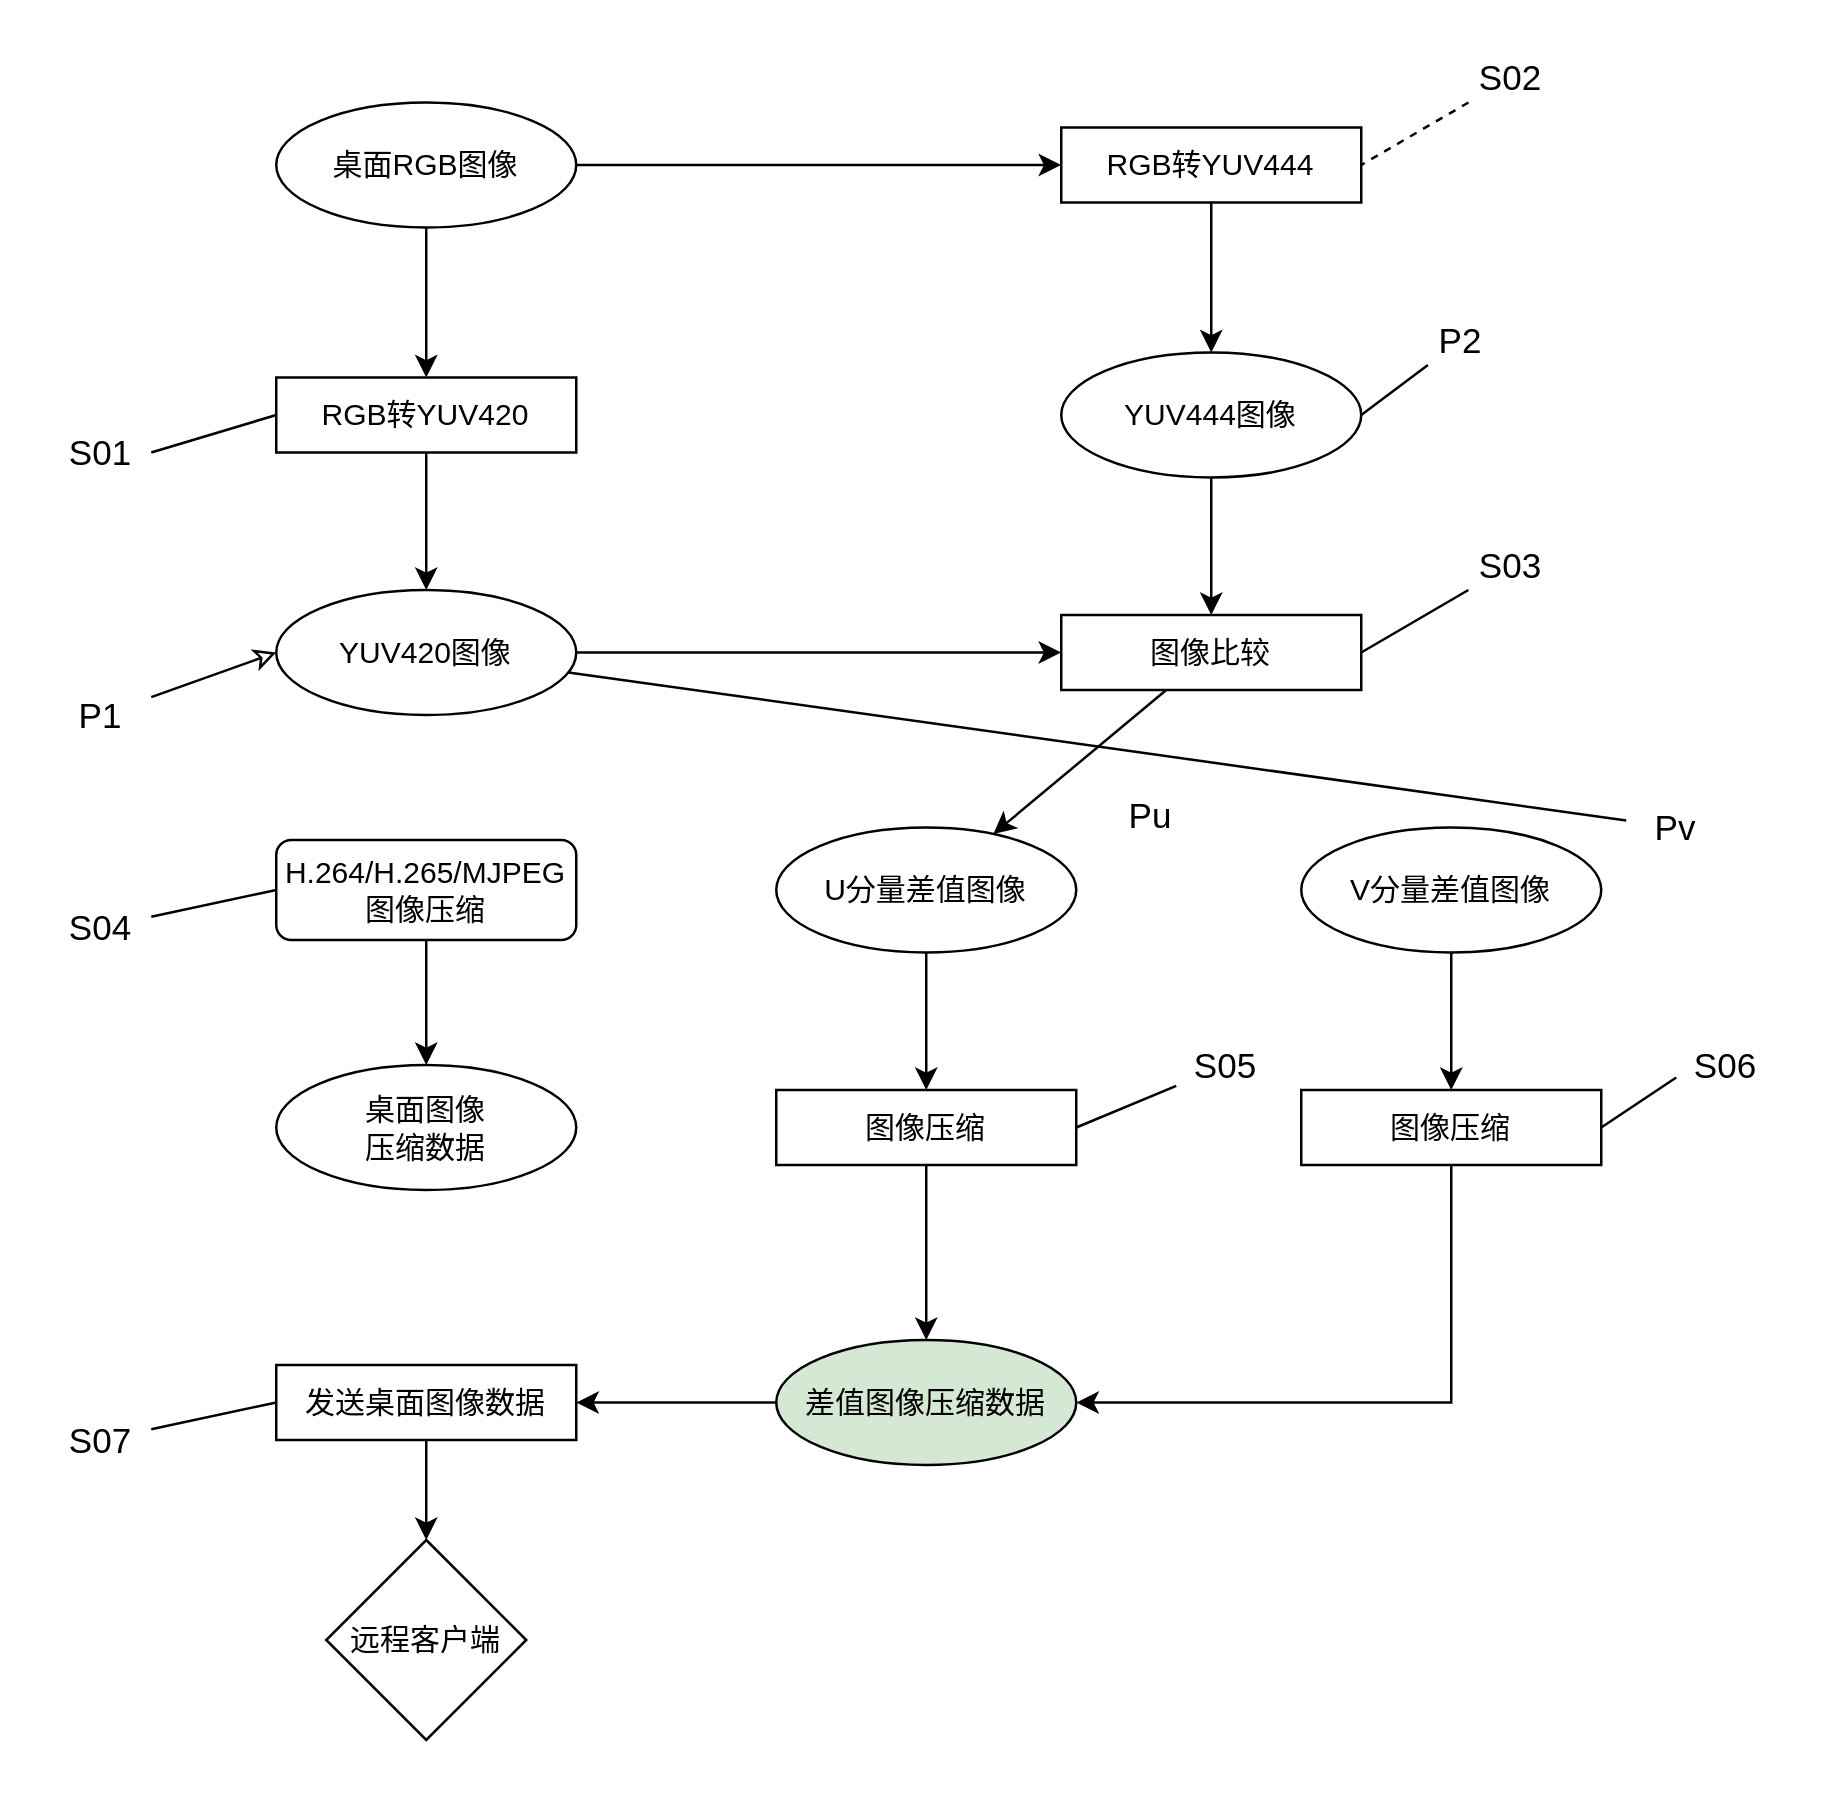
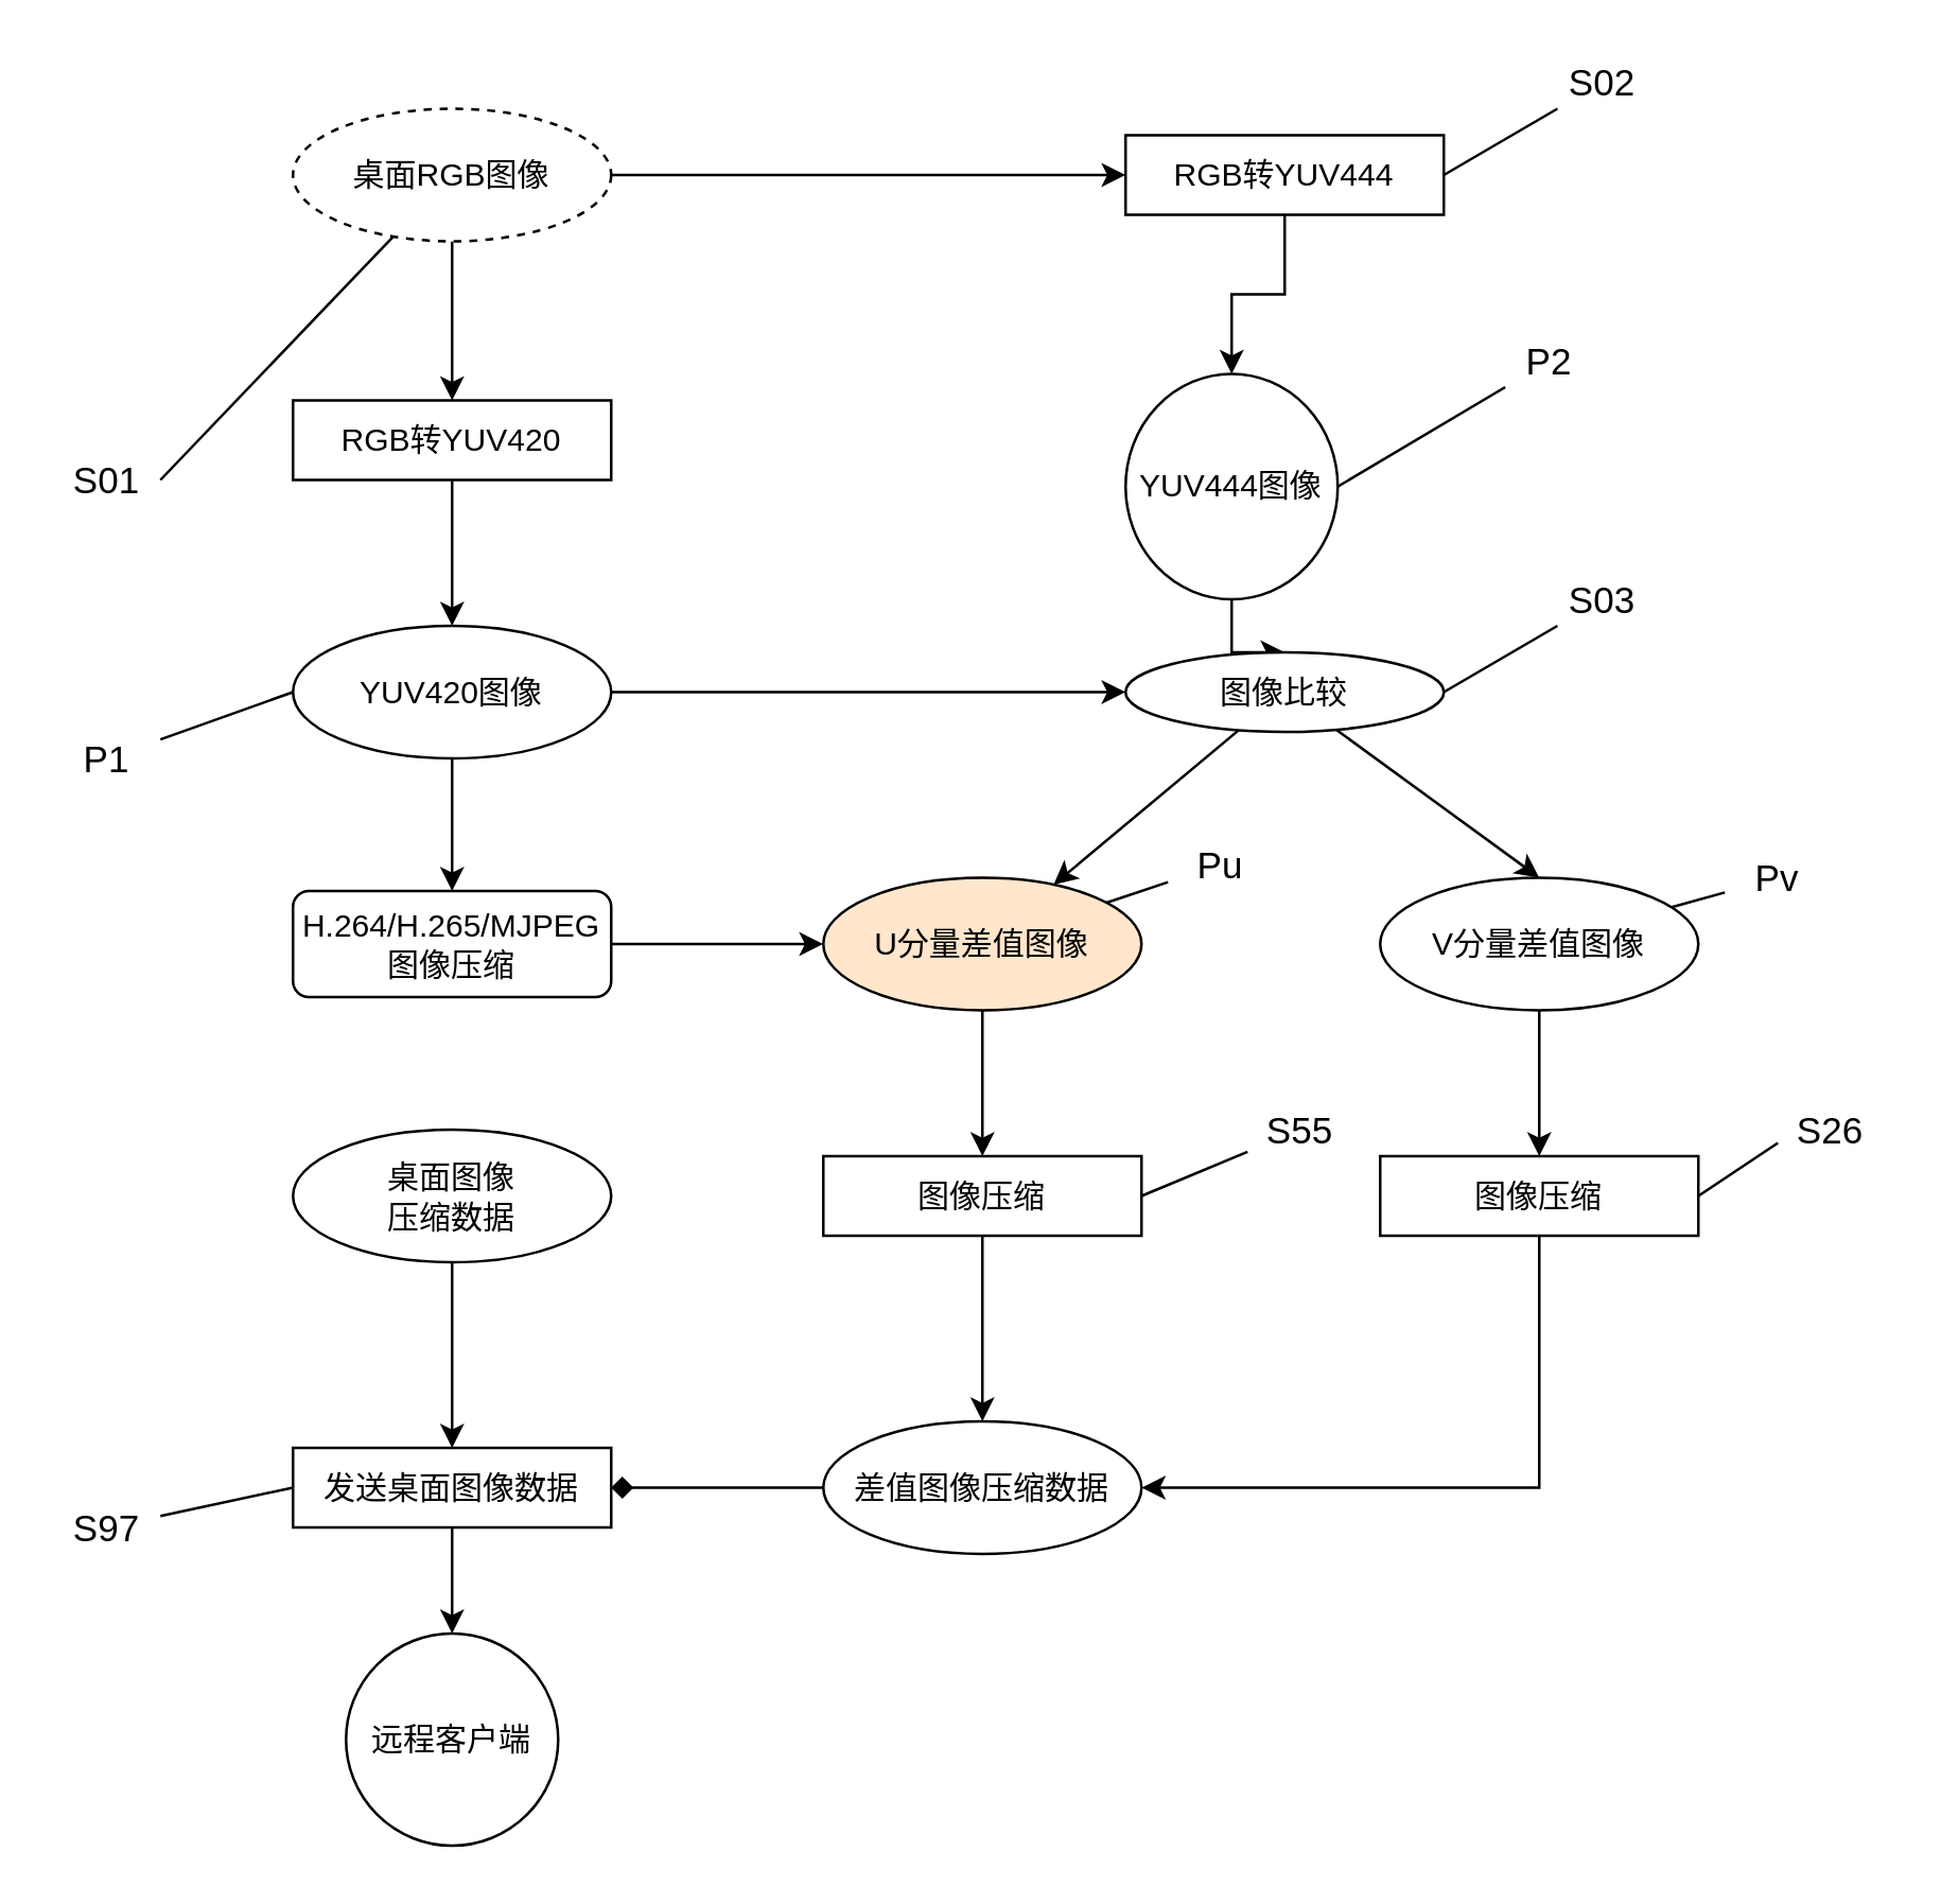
- <mxCell id="32" style="edgeStyle=none;rounded=0;jumpStyle=none;orthogonalLoop=1;jettySize=auto;html=1;entryX=1;entryY=0.5;entryDx=0;entryDy=0;endArrow=none;endFill=0;fontSize=14;dashed=1;" parent="1" source="33" target="7" edge="1"><mxGeometry relative="1" as="geometry" /></mxCell>
+ <mxCell id="32" style="edgeStyle=none;rounded=0;jumpStyle=none;orthogonalLoop=1;jettySize=auto;html=1;entryX=1;entryY=0.5;entryDx=0;entryDy=0;endArrow=none;endFill=0;fontSize=14;" parent="1" source="33" target="7" edge="1"><mxGeometry relative="1" as="geometry" /></mxCell>
- <mxCell id="10" value="桌面RGB图像" style="ellipse;whiteSpace=wrap;html=1;" parent="1" vertex="1"><mxGeometry x="110" y="40.5" width="120" height="50" as="geometry" /></mxCell>
+ <mxCell id="10" value="桌面RGB图像" style="ellipse;whiteSpace=wrap;html=1;dashed=1;" parent="1" vertex="1"><mxGeometry x="110" y="40.5" width="120" height="50" as="geometry" /></mxCell>
- <mxCell id="15" value="YUV444图像" style="ellipse;whiteSpace=wrap;html=1;" parent="1" vertex="1"><mxGeometry x="424" y="140.5" width="120" height="50" as="geometry" /></mxCell>
+ <mxCell id="15" value="YUV444图像" style="ellipse;whiteSpace=wrap;html=1;" parent="1" vertex="1"><mxGeometry x="424" y="140.5" width="80" height="85" as="geometry" /></mxCell>
- <mxCell id="30" style="rounded=0;orthogonalLoop=1;jettySize=auto;html=1;entryX=0;entryY=0.5;entryDx=0;entryDy=0;endArrow=none;endFill=0;jumpStyle=none;exitX=1;exitY=0.5;exitDx=0;exitDy=0;elbow=vertical;" parent="1" source="31" target="3" edge="1"><mxGeometry relative="1" as="geometry" /></mxCell>
+ <mxCell id="30" style="rounded=0;orthogonalLoop=1;jettySize=auto;html=1;endArrow=none;endFill=0;jumpStyle=none;exitX=1;exitY=0.5;exitDx=0;exitDy=0;elbow=vertical;" parent="1" source="31" target="10" edge="1"><mxGeometry relative="1" as="geometry" /></mxCell>
- <mxCell id="18" value="图像比较" style="rounded=0;whiteSpace=wrap;html=1;" parent="1" vertex="1"><mxGeometry x="424" y="245.5" width="120" height="30" as="geometry" /></mxCell>
+ <mxCell id="18" value="图像比较" style="ellipse;whiteSpace=wrap;html=1;" parent="1" vertex="1"><mxGeometry x="424" y="245.5" width="120" height="30" as="geometry" /></mxCell>
- <mxCell id="42" style="rounded=0;orthogonalLoop=1;jettySize=auto;html=1;entryX=0;entryY=0.5;entryDx=0;entryDy=0;endArrow=classic;endFill=0;" parent="1" source="43" target="13" edge="1"><mxGeometry relative="1" as="geometry" /></mxCell>
+ <mxCell id="42" style="rounded=0;orthogonalLoop=1;jettySize=auto;html=1;entryX=0;entryY=0.5;entryDx=0;entryDy=0;endArrow=none;endFill=0;" parent="1" source="43" target="13" edge="1"><mxGeometry relative="1" as="geometry" /></mxCell>
- <mxCell id="50" style="edgeStyle=none;rounded=0;orthogonalLoop=1;jettySize=auto;html=1;endArrow=none;endFill=0;" parent="1" source="51" target="13" edge="1"><mxGeometry relative="1" as="geometry" /></mxCell>
+ <mxCell id="50" style="edgeStyle=none;rounded=0;orthogonalLoop=1;jettySize=auto;html=1;endArrow=none;endFill=0;" parent="1" source="51" target="49" edge="1"><mxGeometry relative="1" as="geometry" /></mxCell>
+ <mxCell id="17" style="edgeStyle=none;rounded=0;orthogonalLoop=1;jettySize=auto;html=1;entryX=0.5;entryY=0;entryDx=0;entryDy=0;endArrow=classic;endFill=1;" parent="1" source="18" target="49" edge="1"><mxGeometry relative="1" as="geometry" /></mxCell>
+ <mxCell id="11" style="edgeStyle=orthogonalEdgeStyle;rounded=0;orthogonalLoop=1;jettySize=auto;html=1;entryX=0.5;entryY=0;entryDx=0;entryDy=0;" parent="1" source="13" target="5" edge="1"><mxGeometry relative="1" as="geometry" /></mxCell>
+ <mxCell id="46" style="edgeStyle=none;rounded=0;orthogonalLoop=1;jettySize=auto;html=1;endArrow=none;endFill=0;" parent="1" source="47" target="20" edge="1"><mxGeometry relative="1" as="geometry" /></mxCell>
- <mxCell id="20" value="U分量差值图像" style="ellipse;whiteSpace=wrap;html=1;" parent="1" vertex="1"><mxGeometry x="310" y="330.5" width="120" height="50" as="geometry" /></mxCell>
+ <mxCell id="20" value="U分量差值图像" style="ellipse;whiteSpace=wrap;html=1;fillColor=#ffe6cc;" parent="1" vertex="1"><mxGeometry x="310" y="330.5" width="120" height="50" as="geometry" /></mxCell>
- <mxCell id="34" style="edgeStyle=none;rounded=0;jumpStyle=none;orthogonalLoop=1;jettySize=auto;html=1;entryX=0;entryY=0.5;entryDx=0;entryDy=0;endArrow=none;endFill=0;fontSize=14;" parent="1" source="35" target="5" edge="1"><mxGeometry relative="1" as="geometry" /></mxCell>
- <mxCell id="35" value="S04" style="text;html=1;strokeColor=none;fillColor=none;align=center;verticalAlign=middle;whiteSpace=wrap;rounded=0;fontSize=14;" parent="1" vertex="1"><mxGeometry x="20" y="360.5" width="40" height="20" as="geometry" /></mxCell>
- <mxCell id="4" style="edgeStyle=orthogonalEdgeStyle;rounded=0;orthogonalLoop=1;jettySize=auto;html=1;" parent="1" source="5" target="22" edge="1"><mxGeometry relative="1" as="geometry" /></mxCell>
+ <mxCell id="4" style="edgeStyle=orthogonalEdgeStyle;rounded=0;orthogonalLoop=1;jettySize=auto;html=1;" parent="1" source="5" target="20" edge="1"><mxGeometry relative="1" as="geometry" /></mxCell>
- <mxCell id="39" value="S05" style="text;html=1;strokeColor=none;fillColor=none;align=center;verticalAlign=middle;whiteSpace=wrap;rounded=0;fontSize=14;" parent="1" vertex="1"><mxGeometry x="470" y="415.5" width="40" height="20" as="geometry" /></mxCell>
+ <mxCell id="39" value="S55" style="text;html=1;strokeColor=none;fillColor=none;align=center;verticalAlign=middle;whiteSpace=wrap;rounded=0;fontSize=14;" parent="1" vertex="1"><mxGeometry x="470" y="415.5" width="40" height="20" as="geometry" /></mxCell>
- <mxCell id="54" value="S06" style="text;html=1;strokeColor=none;fillColor=none;align=center;verticalAlign=middle;whiteSpace=wrap;rounded=0;fontSize=14;" parent="1" vertex="1"><mxGeometry x="670" y="415.5" width="40" height="20" as="geometry" /></mxCell>
+ <mxCell id="54" value="S26" style="text;html=1;strokeColor=none;fillColor=none;align=center;verticalAlign=middle;whiteSpace=wrap;rounded=0;fontSize=14;" parent="1" vertex="1"><mxGeometry x="670" y="415.5" width="40" height="20" as="geometry" /></mxCell>
+ <mxCell id="21" style="edgeStyle=orthogonalEdgeStyle;rounded=0;orthogonalLoop=1;jettySize=auto;html=1;entryX=0.5;entryY=0;entryDx=0;entryDy=0;" parent="1" source="22" target="28" edge="1"><mxGeometry relative="1" as="geometry" /></mxCell>
- <mxCell id="25" style="edgeStyle=orthogonalEdgeStyle;rounded=0;orthogonalLoop=1;jettySize=auto;html=1;" parent="1" source="26" target="28" edge="1"><mxGeometry relative="1" as="geometry" /></mxCell>
+ <mxCell id="25" style="edgeStyle=orthogonalEdgeStyle;rounded=0;orthogonalLoop=1;jettySize=auto;html=1;endArrow=diamond;" parent="1" source="26" target="28" edge="1"><mxGeometry relative="1" as="geometry" /></mxCell>
- <mxCell id="26" value="差值图像压缩数据" style="ellipse;whiteSpace=wrap;html=1;fillColor=#d5e8d4;" parent="1" vertex="1"><mxGeometry x="310" y="535.5" width="120" height="50" as="geometry" /></mxCell>
+ <mxCell id="26" value="差值图像压缩数据" style="ellipse;whiteSpace=wrap;html=1;" parent="1" vertex="1"><mxGeometry x="310" y="535.5" width="120" height="50" as="geometry" /></mxCell>
- <mxCell id="41" value="S07" style="text;html=1;strokeColor=none;fillColor=none;align=center;verticalAlign=middle;whiteSpace=wrap;rounded=0;fontSize=14;" parent="1" vertex="1"><mxGeometry x="20" y="565.5" width="40" height="20" as="geometry" /></mxCell>
+ <mxCell id="41" value="S97" style="text;html=1;strokeColor=none;fillColor=none;align=center;verticalAlign=middle;whiteSpace=wrap;rounded=0;fontSize=14;" parent="1" vertex="1"><mxGeometry x="20" y="565.5" width="40" height="20" as="geometry" /></mxCell>
- <mxCell id="29" value="远程客户端" style="rhombus;whiteSpace=wrap;html=1;aspect=fixed;" parent="1" vertex="1"><mxGeometry x="130" y="615.5" width="80" height="80" as="geometry" /></mxCell>
+ <mxCell id="29" value="远程客户端" style="ellipse;whiteSpace=wrap;html=1;aspect=fixed;" parent="1" vertex="1"><mxGeometry x="130" y="615.5" width="80" height="80" as="geometry" /></mxCell>
